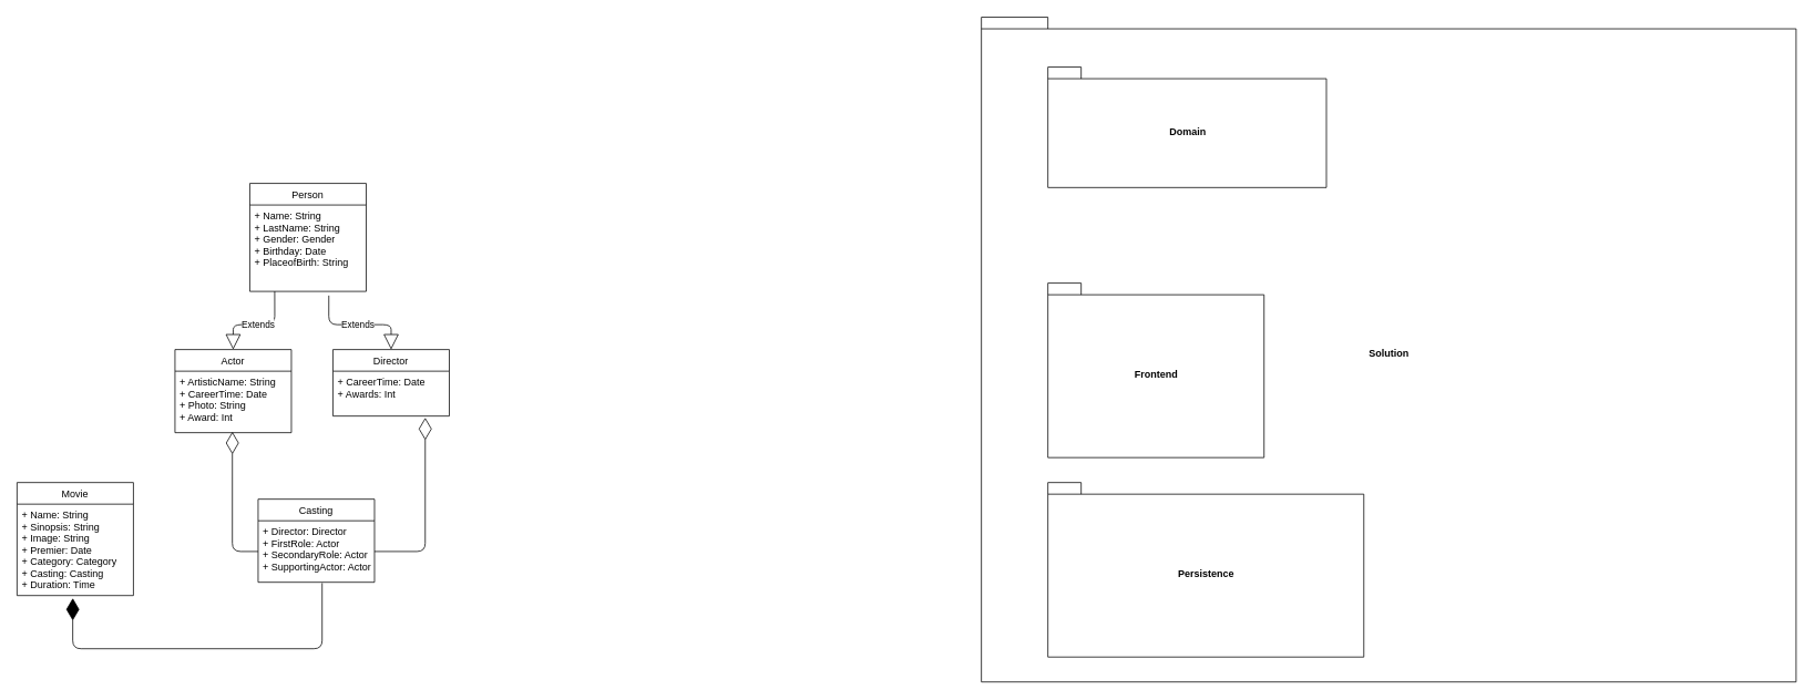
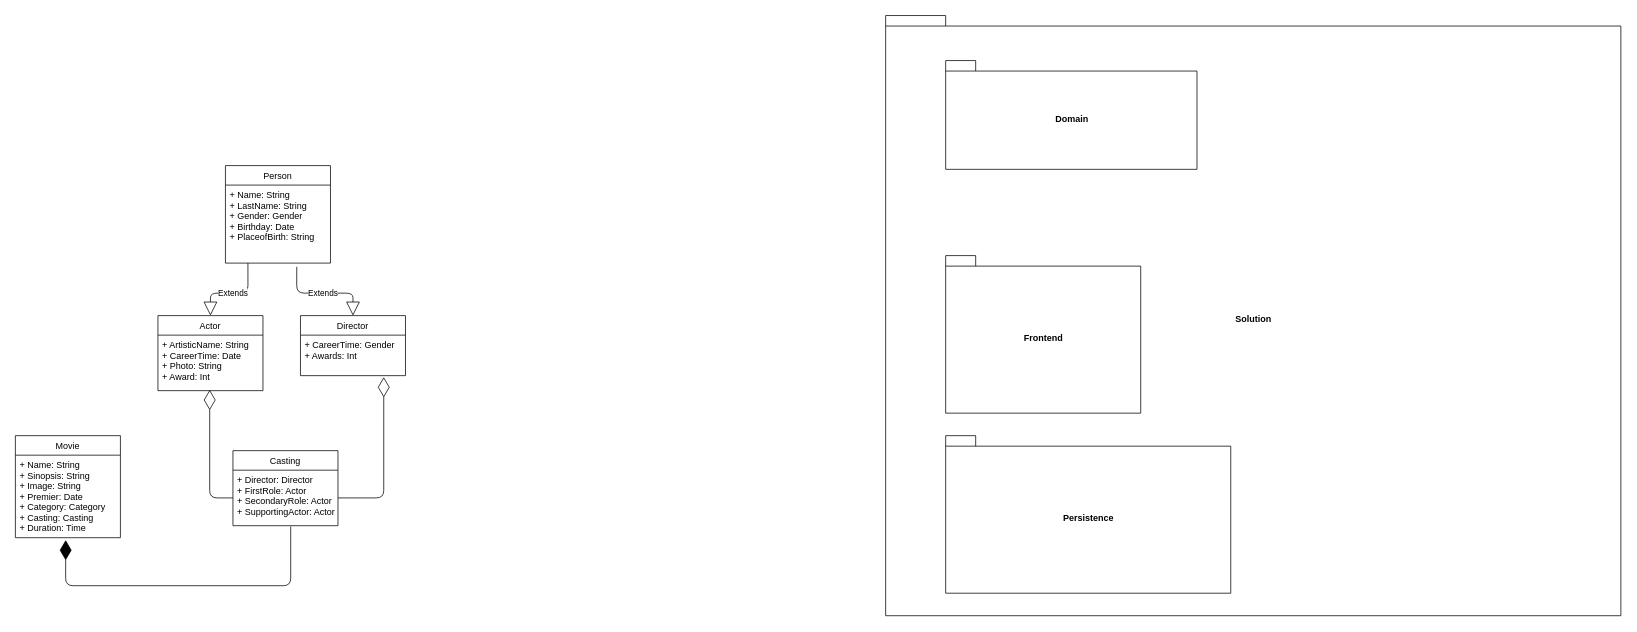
- <mxCell id="9" value="+ CareerTime: Date&#10;+ Awards: Int" style="text;strokeColor=none;fillColor=none;align=left;verticalAlign=top;spacingLeft=4;spacingRight=4;overflow=hidden;rotatable=0;points=[[0,0.5],[1,0.5]];portConstraint=eastwest;" parent="8" vertex="1"><mxGeometry y="26" width="140" height="54" as="geometry" /></mxCell>
+ <mxCell id="9" value="+ CareerTime: Gender&#10;+ Awards: Int" style="text;strokeColor=none;fillColor=none;align=left;verticalAlign=top;spacingLeft=4;spacingRight=4;overflow=hidden;rotatable=0;points=[[0,0.5],[1,0.5]];portConstraint=eastwest;" parent="8" vertex="1"><mxGeometry y="26" width="140" height="54" as="geometry" /></mxCell>
